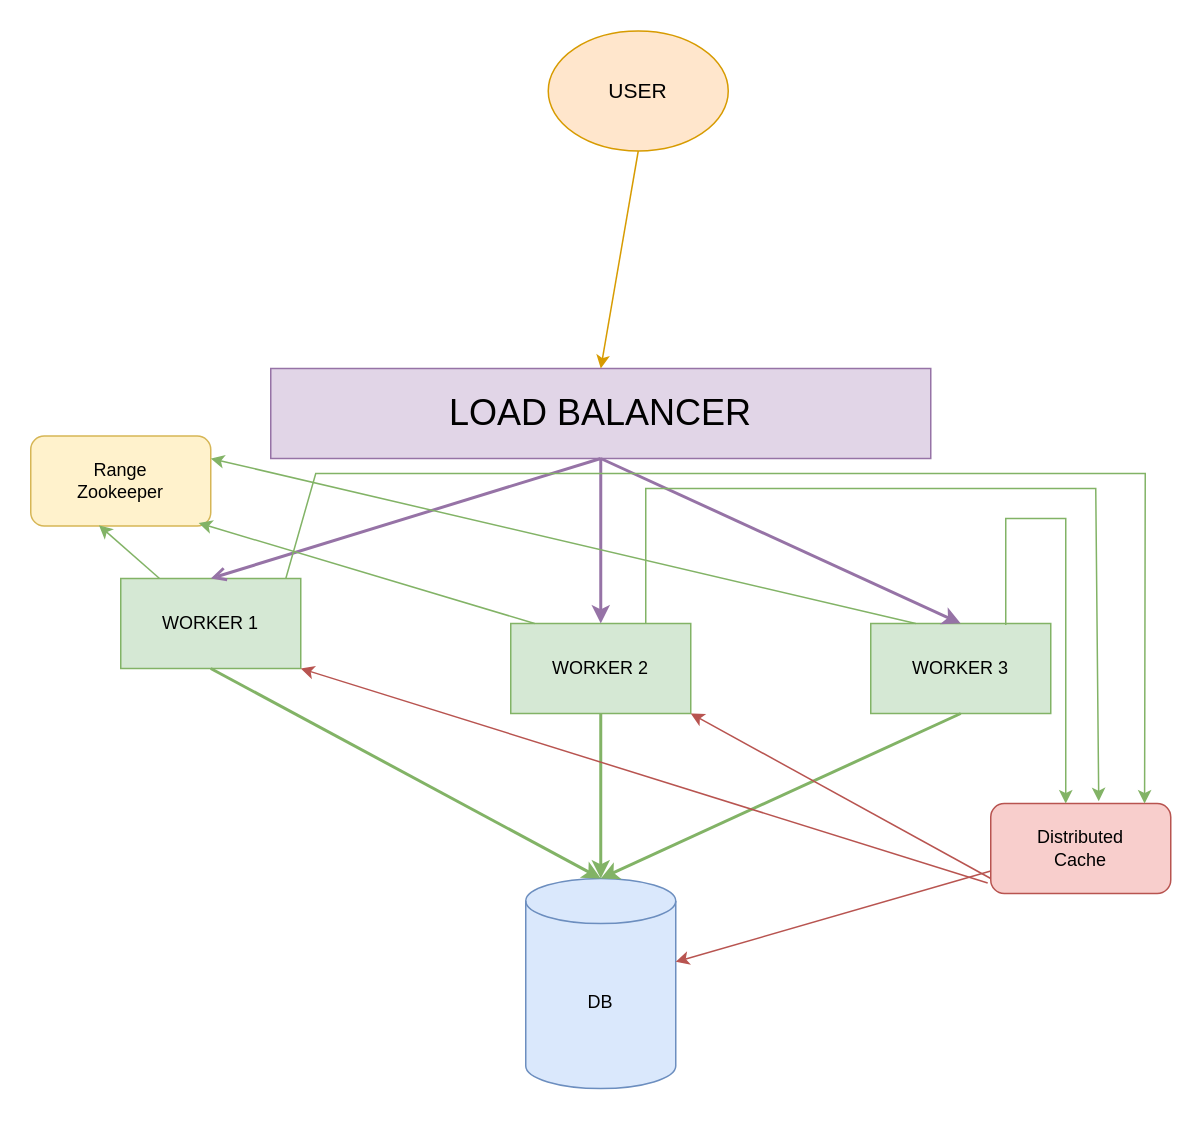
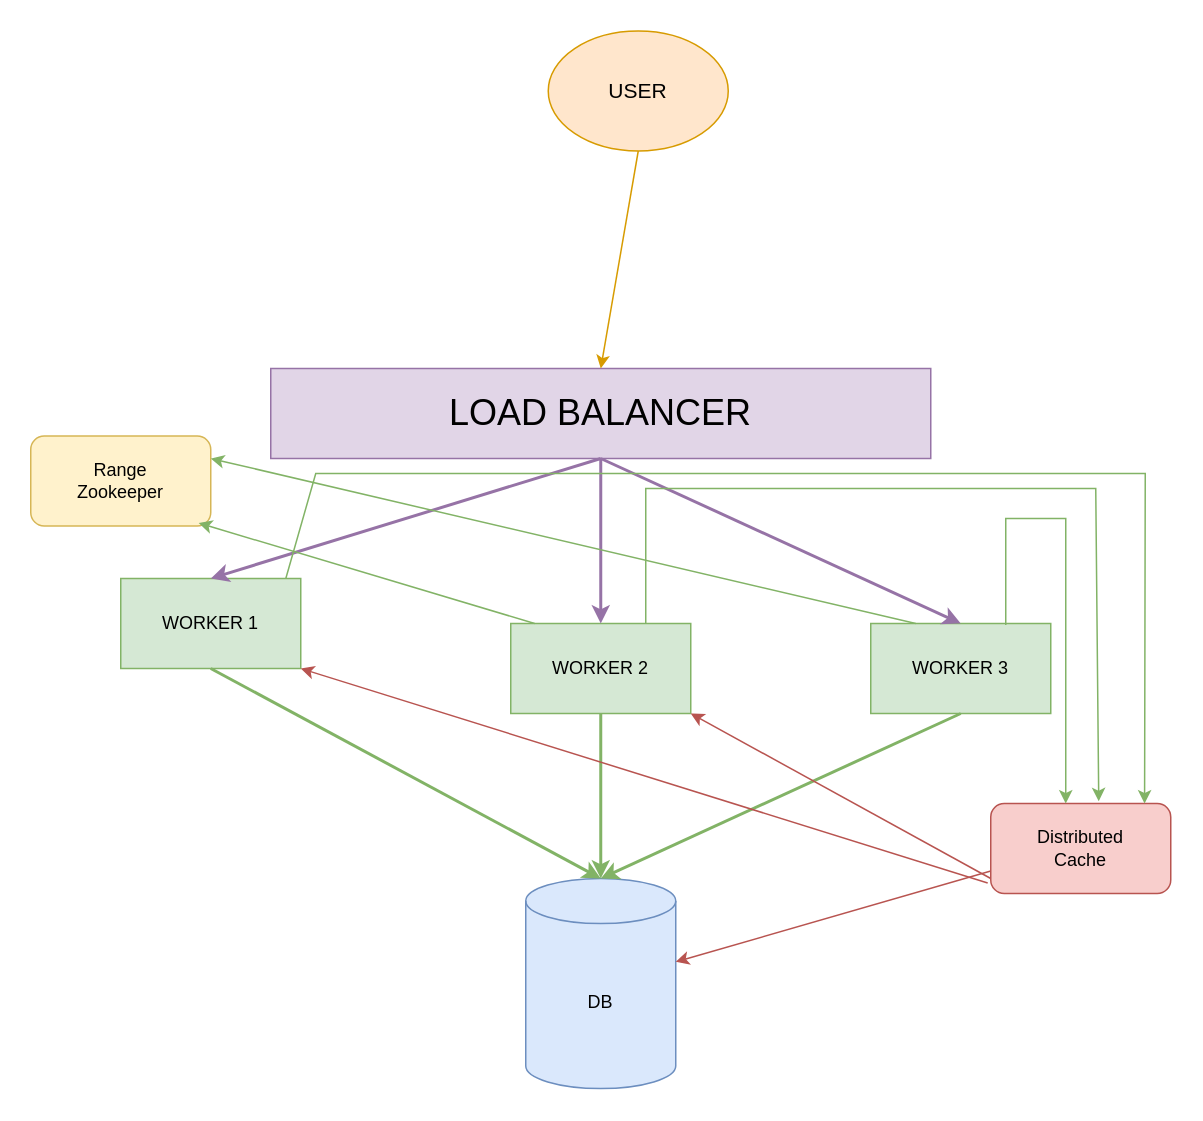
- <mxCell id="21" value="" style="endArrow=classic;html=1;rounded=0;entryX=0.379;entryY=0.992;entryDx=0;entryDy=0;entryPerimeter=0;fillColor=#d5e8d4;strokeColor=#82b366;" edge="1" parent="1" source="3" target="8"><mxGeometry width="50" height="50" relative="1" as="geometry"><mxPoint x="490" y="545" as="sourcePoint" /><mxPoint x="540" y="495" as="targetPoint" /></mxGeometry></mxCell>
- <mxCell id="9" value="" style="endArrow=open;html=1;rounded=0;exitX=0.5;exitY=1;exitDx=0;exitDy=0;entryX=0.5;entryY=0;entryDx=0;entryDy=0;fillColor=#e1d5e7;strokeColor=#9673a6;strokeWidth=2;" edge="1" parent="1" source="2" target="3"><mxGeometry width="50" height="50" relative="1" as="geometry"><mxPoint x="370" y="545" as="sourcePoint" /><mxPoint x="240" y="385" as="targetPoint" /></mxGeometry></mxCell>
+ <mxCell id="9" value="" style="endArrow=classic;html=1;rounded=0;exitX=0.5;exitY=1;exitDx=0;exitDy=0;entryX=0.5;entryY=0;entryDx=0;entryDy=0;fillColor=#e1d5e7;strokeColor=#9673a6;strokeWidth=2;" edge="1" parent="1" source="2" target="3"><mxGeometry width="50" height="50" relative="1" as="geometry"><mxPoint x="370" y="545" as="sourcePoint" /><mxPoint x="240" y="385" as="targetPoint" /></mxGeometry></mxCell>
